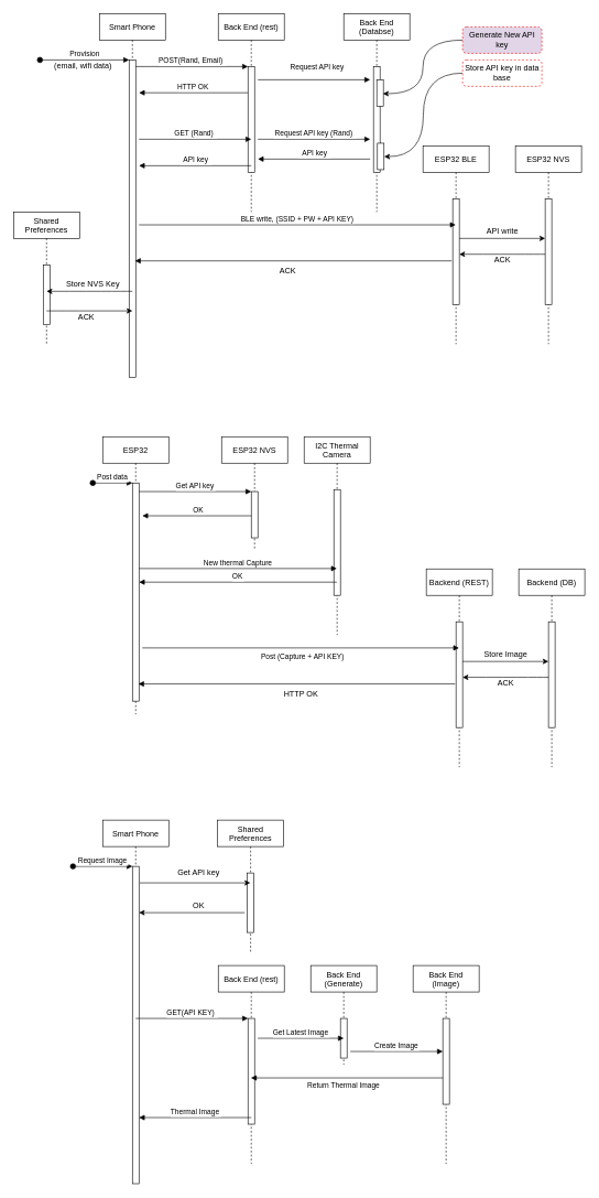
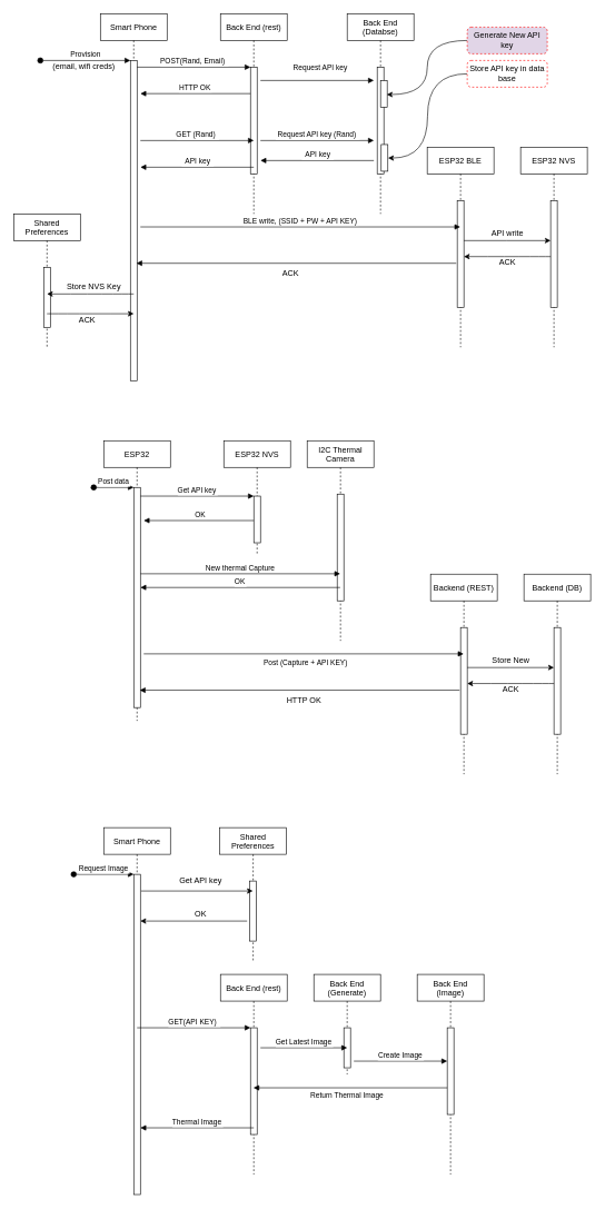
- <mxCell id="81" value="(email, wifi data)" style="text;html=1;align=center;verticalAlign=middle;resizable=0;points=[];autosize=1;" vertex="1" parent="1"><mxGeometry x="70" y="90" width="110" height="20" as="geometry" /></mxCell>
+ <mxCell id="81" value="(email, wifi creds)" style="text;html=1;align=center;verticalAlign=middle;resizable=0;points=[];autosize=1;" vertex="1" parent="1"><mxGeometry x="70" y="90" width="110" height="20" as="geometry" /></mxCell>
- <mxCell id="54" value="Store Image" style="text;html=1;align=center;verticalAlign=middle;resizable=0;points=[];autosize=1;" vertex="1" parent="1"><mxGeometry x="725" y="980" width="80" height="20" as="geometry" /></mxCell>
+ <mxCell id="54" value="Store New" style="text;html=1;align=center;verticalAlign=middle;resizable=0;points=[];autosize=1;" vertex="1" parent="1"><mxGeometry x="725" y="980" width="80" height="20" as="geometry" /></mxCell>
